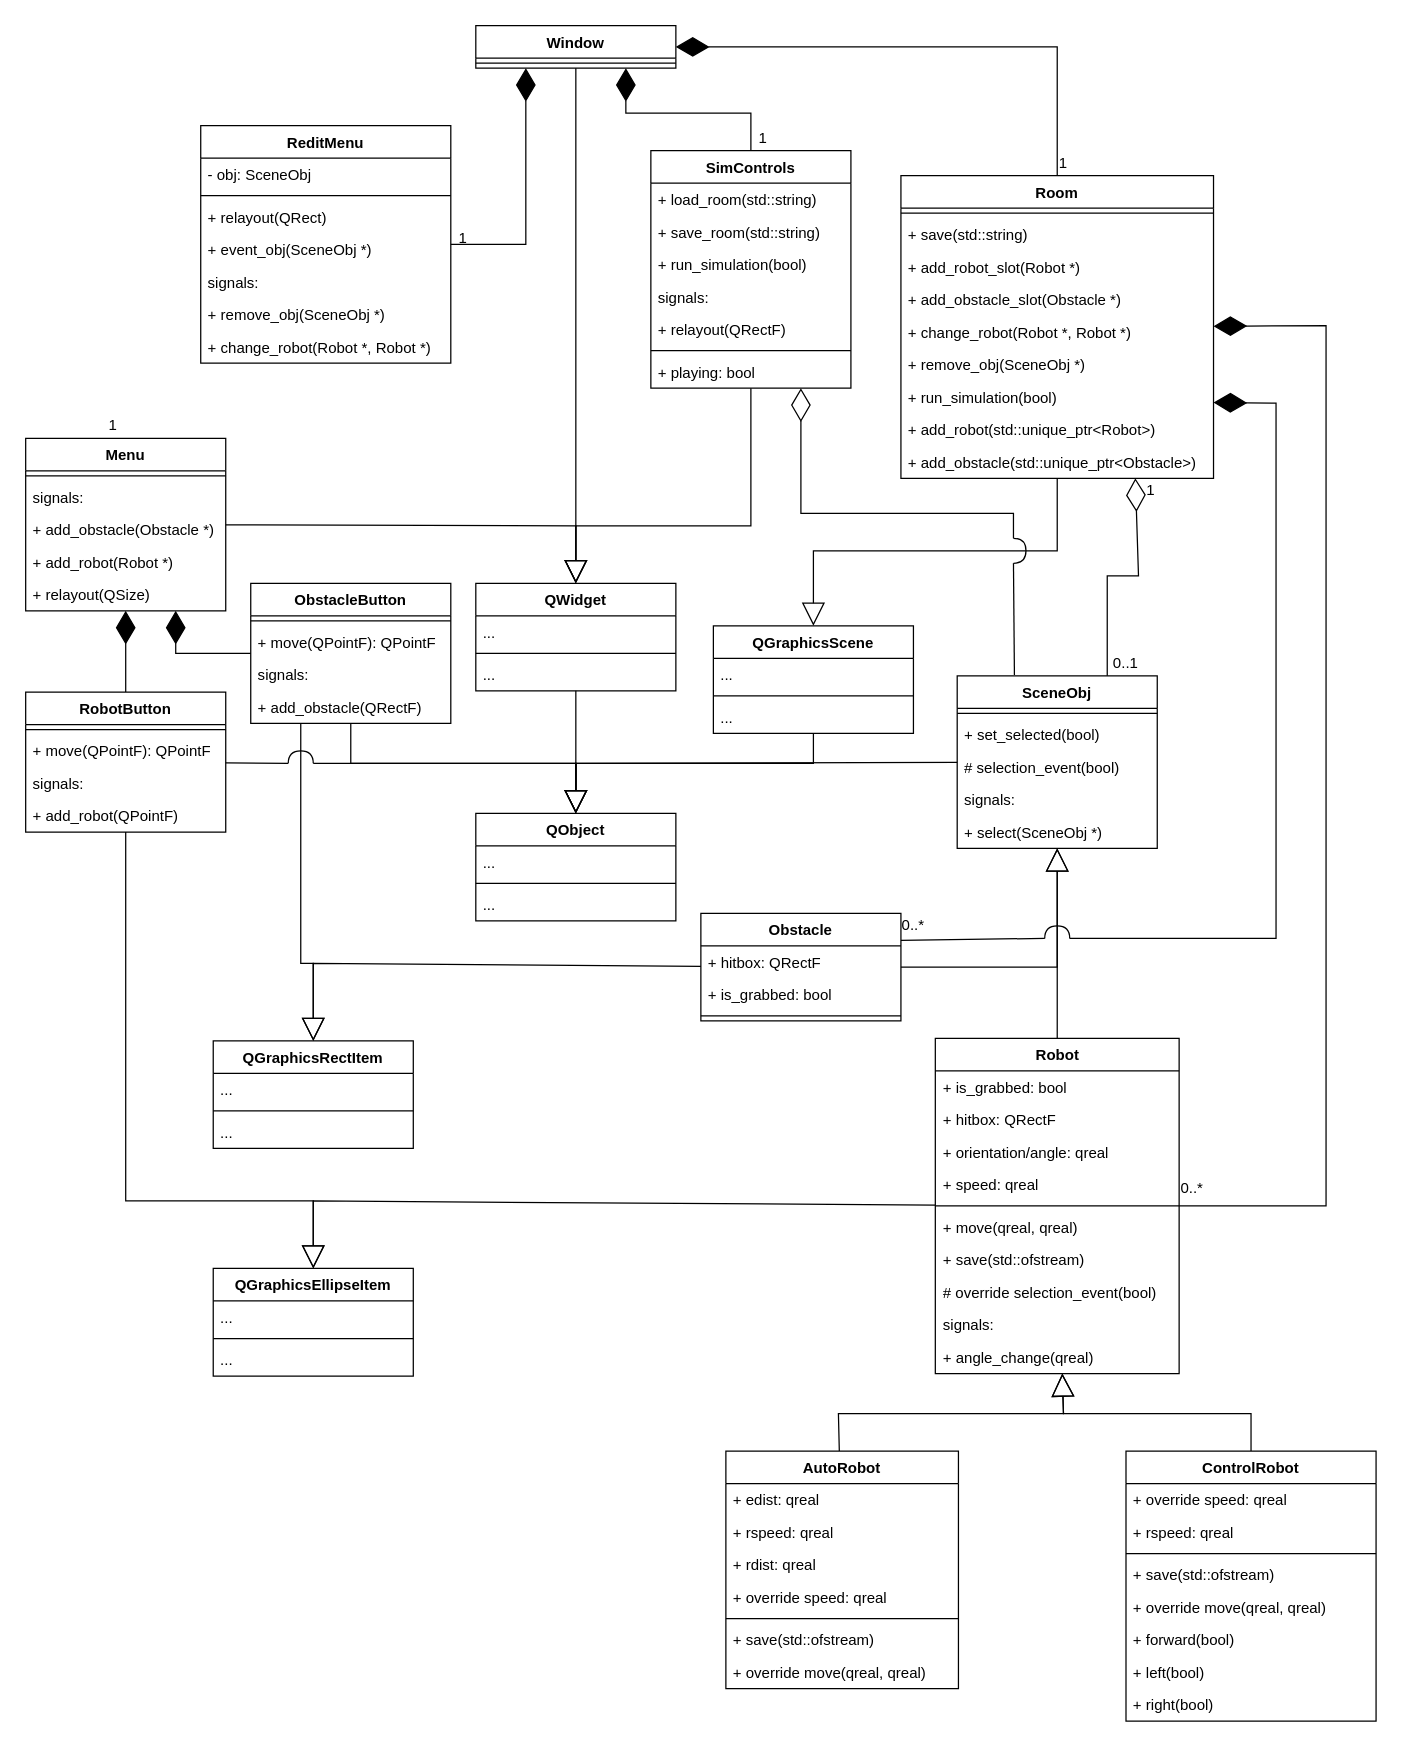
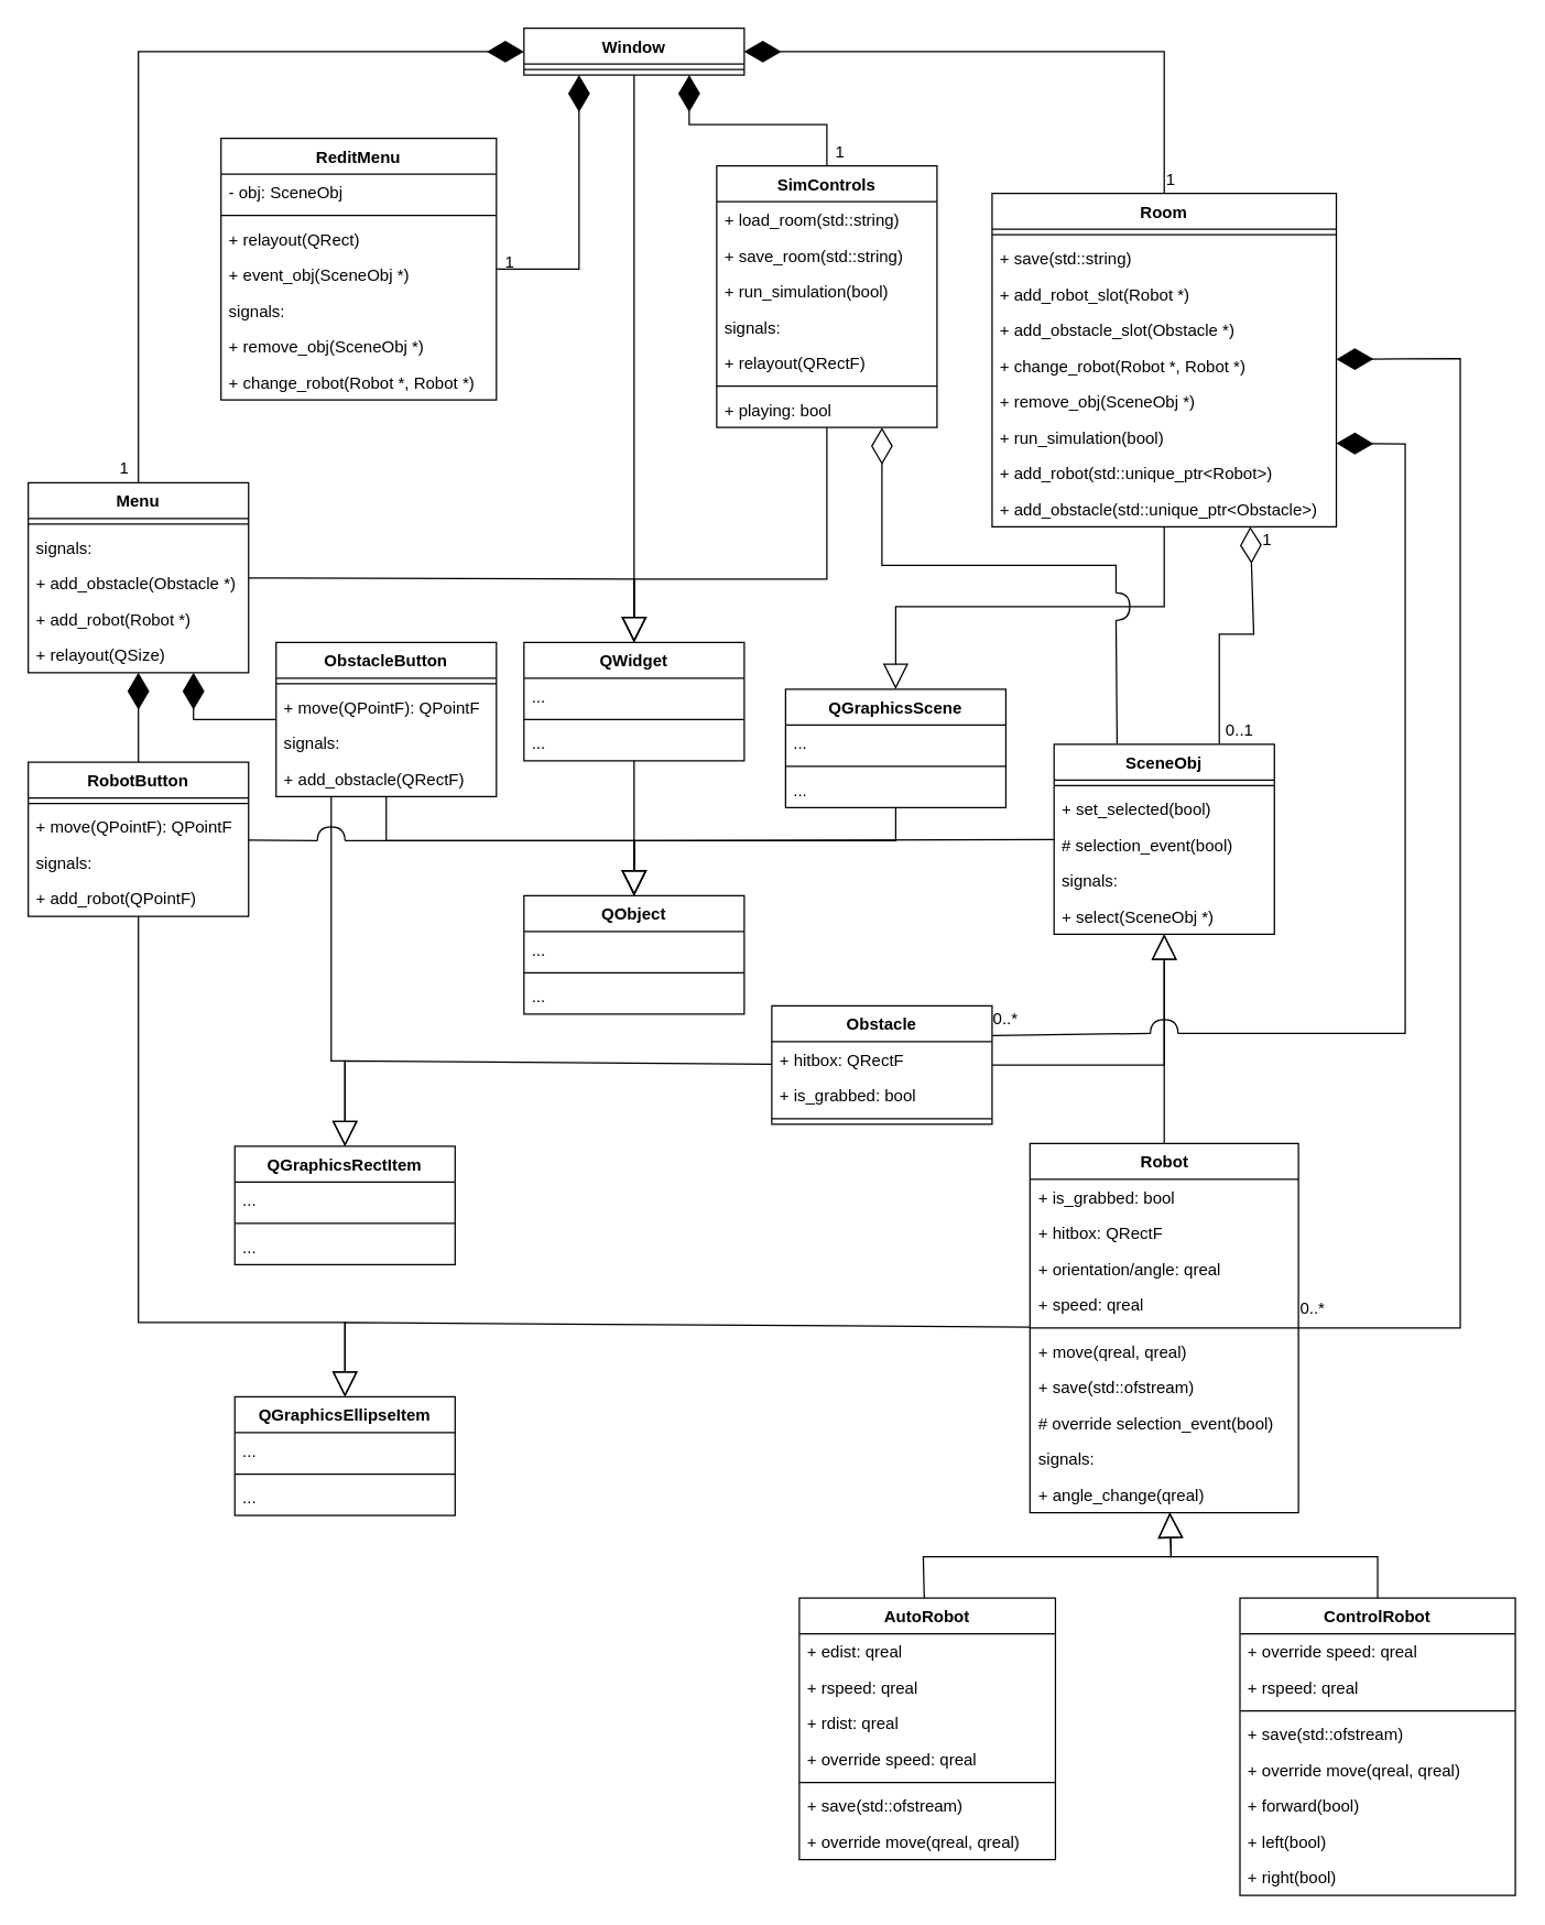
+ <mxCell id="10" value="" style="endArrow=diamondThin;endFill=1;endSize=24;html=1;rounded=0;" edge="1" parent="1" source="4" target="2"><mxGeometry width="160" relative="1" as="geometry"><mxPoint x="200" y="790" as="sourcePoint" /><mxPoint x="190" y="433" as="targetPoint" /><Array as="points"><mxPoint x="100" y="37" /></Array></mxGeometry></mxCell>
